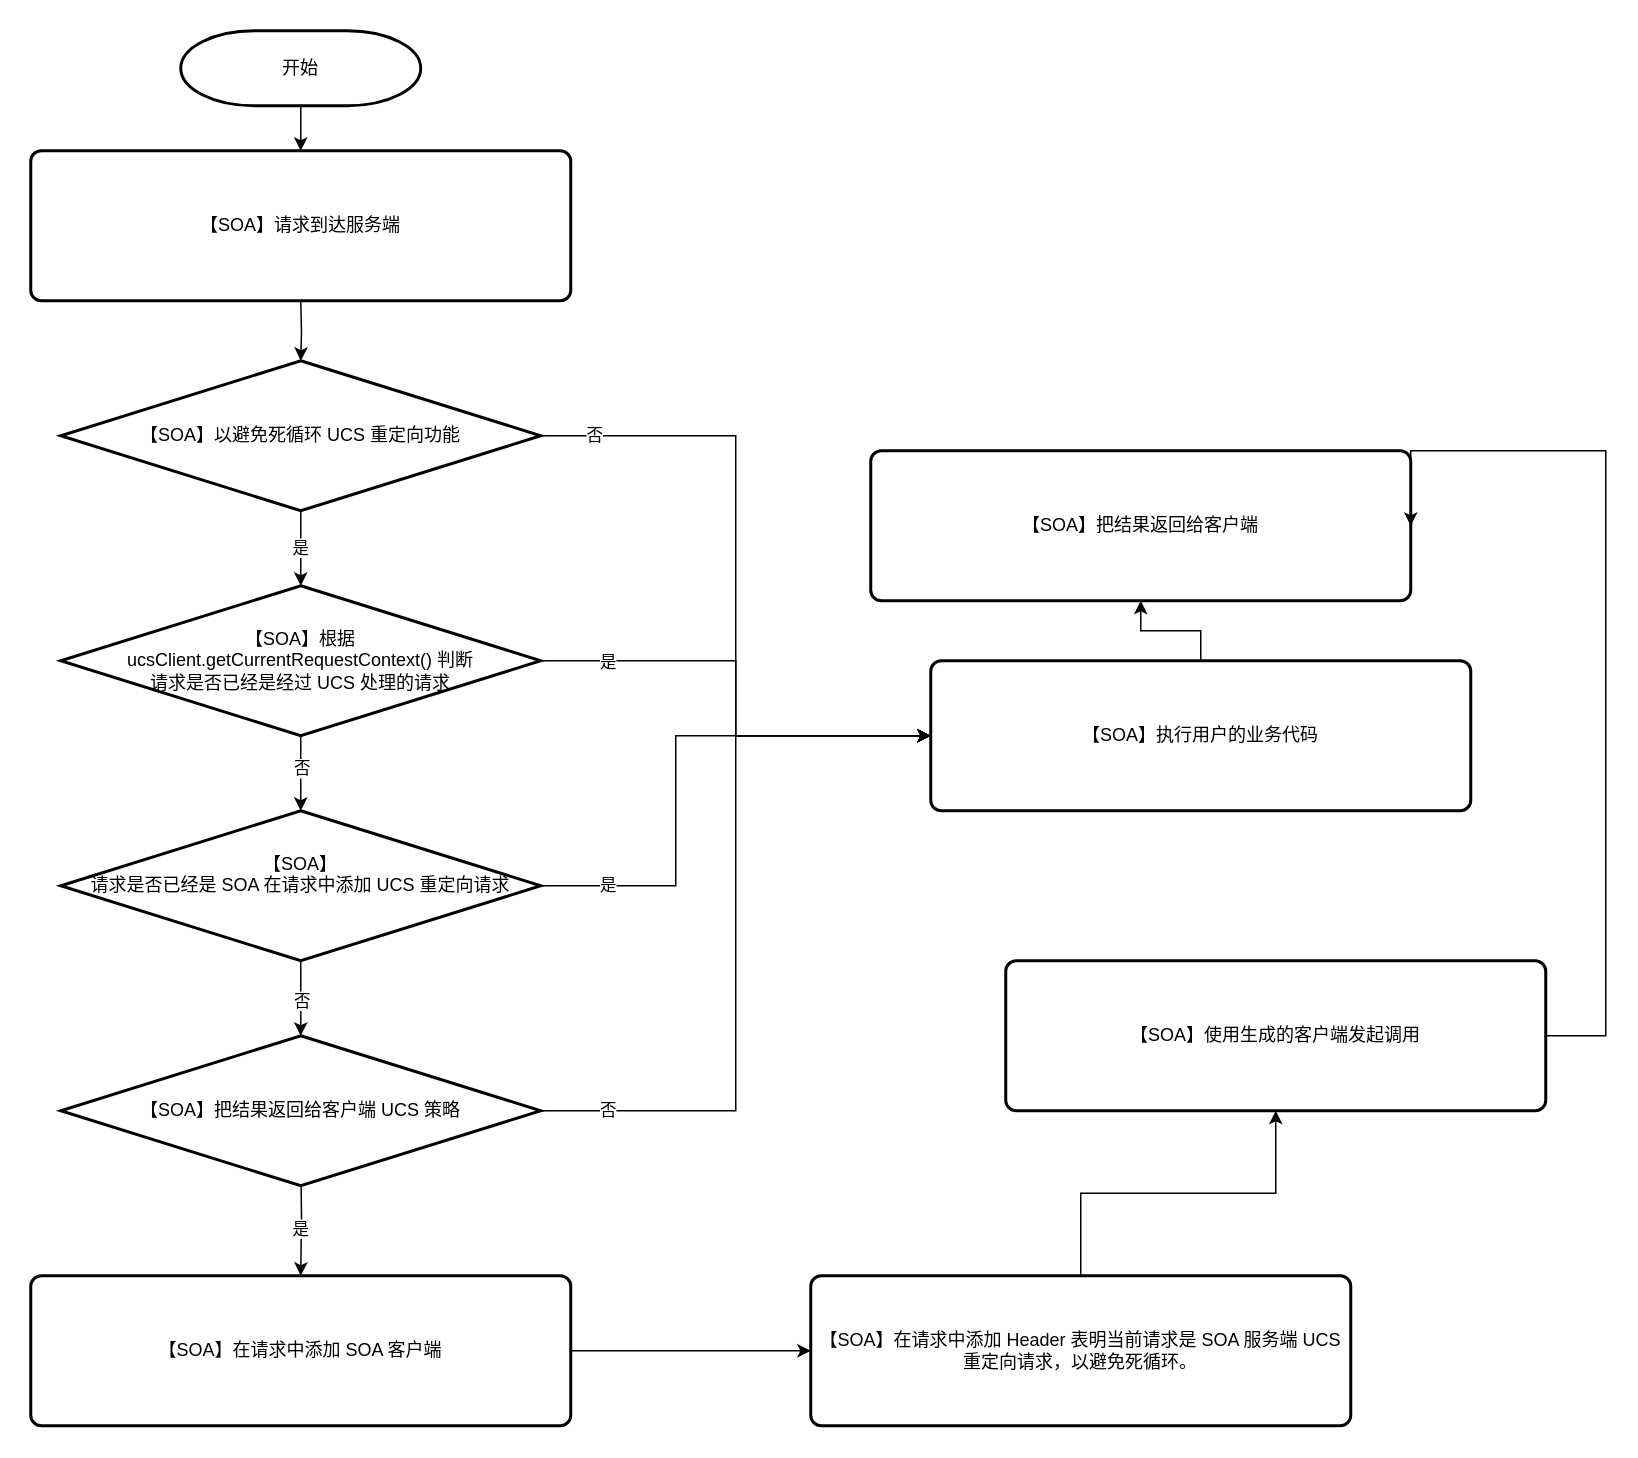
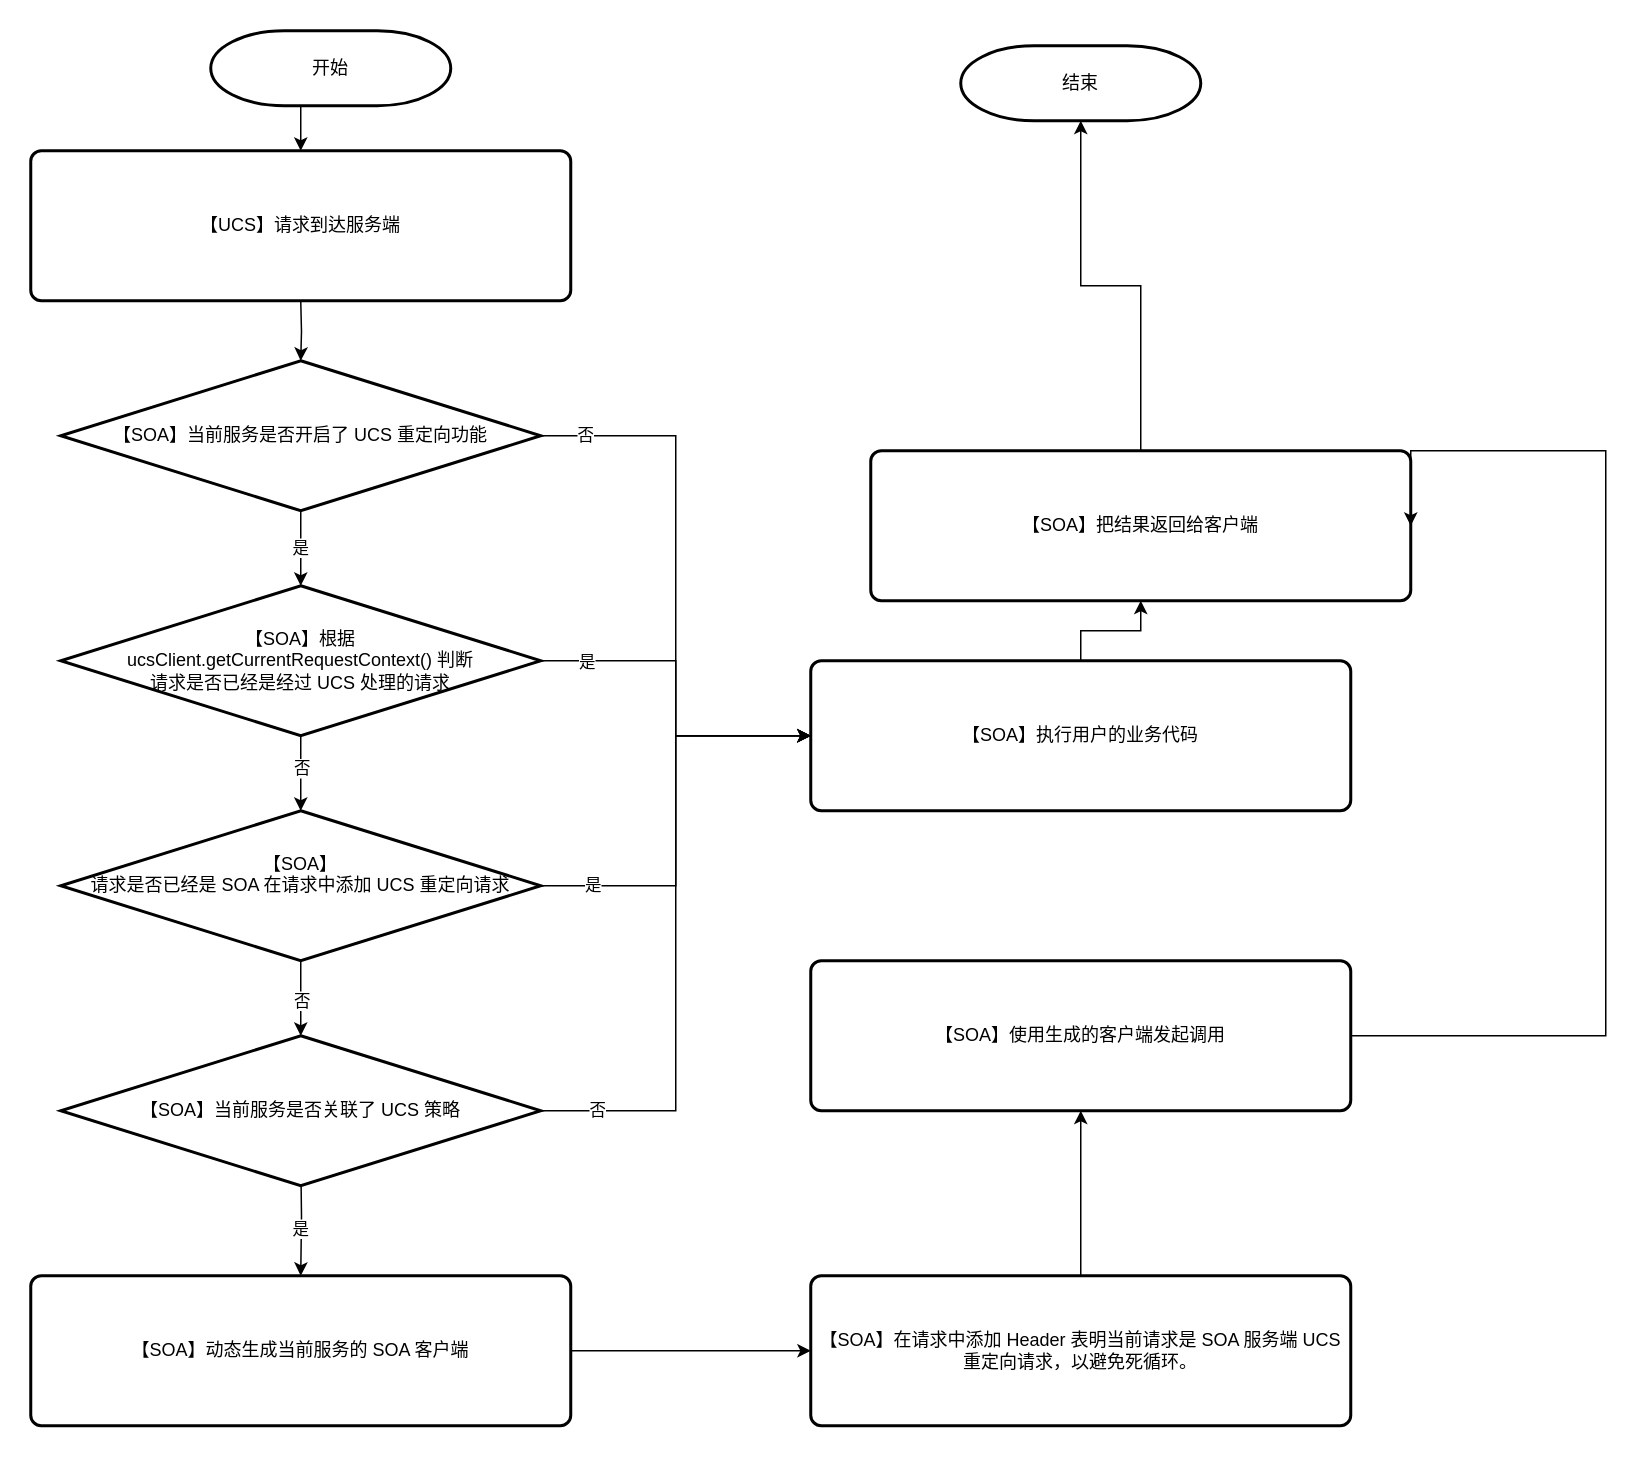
- <mxCell id="3" value="开始" style="strokeWidth=2;html=1;shape=mxgraph.flowchart.terminator;whiteSpace=wrap;" vertex="1" parent="1"><mxGeometry x="120" y="20" width="160" height="50" as="geometry" /></mxCell>
+ <mxCell id="3" value="开始" style="strokeWidth=2;html=1;shape=mxgraph.flowchart.terminator;whiteSpace=wrap;" vertex="1" parent="1"><mxGeometry x="140" y="20" width="160" height="50" as="geometry" /></mxCell>
+ <mxCell id="24" value="结束" style="strokeWidth=2;html=1;shape=mxgraph.flowchart.terminator;whiteSpace=wrap;" vertex="1" parent="1"><mxGeometry x="640" y="30" width="160" height="50" as="geometry" /></mxCell>
- <mxCell id="25" value="【SOA】请求到达服务端" style="rounded=1;whiteSpace=wrap;html=1;absoluteArcSize=1;arcSize=14;strokeWidth=2;" vertex="1" parent="1"><mxGeometry x="20" y="100" width="360" height="100" as="geometry" /></mxCell>
+ <mxCell id="25" value="【UCS】请求到达服务端" style="rounded=1;whiteSpace=wrap;html=1;absoluteArcSize=1;arcSize=14;strokeWidth=2;" vertex="1" parent="1"><mxGeometry x="20" y="100" width="360" height="100" as="geometry" /></mxCell>
+ <mxCell id="20" style="edgeStyle=orthogonalEdgeStyle;rounded=0;orthogonalLoop=1;jettySize=auto;html=1;exitX=0.5;exitY=0;exitDx=0;exitDy=0;entryX=0.5;entryY=1;entryDx=0;entryDy=0;entryPerimeter=0;" edge="1" parent="1" source="21" target="24"><mxGeometry relative="1" as="geometry" /></mxCell>
- <mxCell id="27" value="【SOA】以避免死循环 UCS 重定向功能" style="strokeWidth=2;html=1;shape=mxgraph.flowchart.decision;whiteSpace=wrap;" vertex="1" parent="1"><mxGeometry x="40" y="240" width="320" height="100" as="geometry" /></mxCell>
+ <mxCell id="27" value="【SOA】当前服务是否开启了 UCS 重定向功能" style="strokeWidth=2;html=1;shape=mxgraph.flowchart.decision;whiteSpace=wrap;" vertex="1" parent="1"><mxGeometry x="40" y="240" width="320" height="100" as="geometry" /></mxCell>
- <mxCell id="23" value="【SOA】执行用户的业务代码" style="rounded=1;whiteSpace=wrap;html=1;absoluteArcSize=1;arcSize=14;strokeWidth=2;" vertex="1" parent="1"><mxGeometry x="620" y="440" width="360" height="100" as="geometry" /></mxCell>
+ <mxCell id="23" value="【SOA】执行用户的业务代码" style="rounded=1;whiteSpace=wrap;html=1;absoluteArcSize=1;arcSize=14;strokeWidth=2;" vertex="1" parent="1"><mxGeometry x="540" y="440" width="360" height="100" as="geometry" /></mxCell>
- <mxCell id="31" value="【SOA】使用生成的客户端发起调用" style="rounded=1;whiteSpace=wrap;html=1;absoluteArcSize=1;arcSize=14;strokeWidth=2;" vertex="1" parent="1"><mxGeometry x="670" y="640" width="360" height="100" as="geometry" /></mxCell>
+ <mxCell id="31" value="【SOA】使用生成的客户端发起调用" style="rounded=1;whiteSpace=wrap;html=1;absoluteArcSize=1;arcSize=14;strokeWidth=2;" vertex="1" parent="1"><mxGeometry x="540" y="640" width="360" height="100" as="geometry" /></mxCell>
- <mxCell id="29" value="【SOA】把结果返回给客户端 UCS 策略" style="strokeWidth=2;html=1;shape=mxgraph.flowchart.decision;whiteSpace=wrap;" vertex="1" parent="1"><mxGeometry x="40" y="690" width="320" height="100" as="geometry" /></mxCell>
+ <mxCell id="29" value="【SOA】当前服务是否关联了 UCS 策略" style="strokeWidth=2;html=1;shape=mxgraph.flowchart.decision;whiteSpace=wrap;" vertex="1" parent="1"><mxGeometry x="40" y="690" width="320" height="100" as="geometry" /></mxCell>
- <mxCell id="18" value="【SOA】在请求中添加 SOA 客户端" style="rounded=1;whiteSpace=wrap;html=1;absoluteArcSize=1;arcSize=14;strokeWidth=2;" vertex="1" parent="1"><mxGeometry x="20" y="850" width="360" height="100" as="geometry" /></mxCell>
+ <mxCell id="18" value="【SOA】动态生成当前服务的 SOA 客户端" style="rounded=1;whiteSpace=wrap;html=1;absoluteArcSize=1;arcSize=14;strokeWidth=2;" vertex="1" parent="1"><mxGeometry x="20" y="850" width="360" height="100" as="geometry" /></mxCell>
